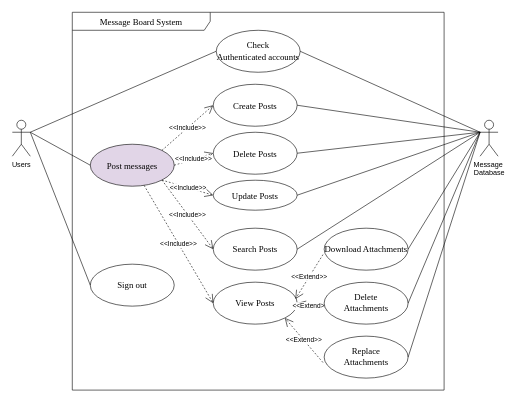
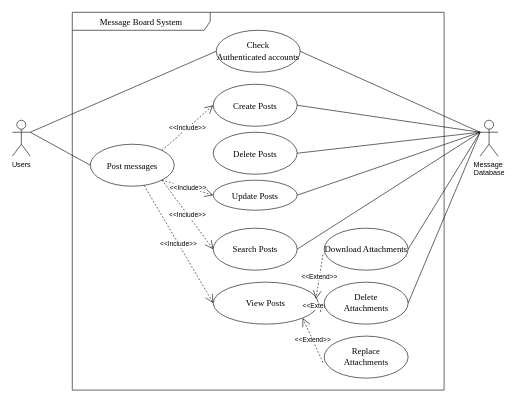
- <mxCell id="12" value="&amp;lt;&amp;lt;Include&amp;gt;&amp;gt;" style="endArrow=open;endSize=12;dashed=1;html=1;exitX=1;exitY=0.5;exitDx=0;exitDy=0;entryX=0;entryY=0.5;entryDx=0;entryDy=0;" edge="1" parent="1" target="11" source="7"><mxGeometry width="160" relative="1" as="geometry"><mxPoint x="310" y="325" as="sourcePoint" /><mxPoint x="460" y="450" as="targetPoint" /></mxGeometry></mxCell>
- <mxCell id="7" value="&lt;span style=&quot;white-space: normal ; font-size: 11pt ; font-family: &amp;#34;times new roman&amp;#34; , serif&quot;&gt;Post messages&lt;/span&gt;&lt;span style=&quot;font-size: medium ; white-space: normal&quot;&gt;&lt;/span&gt;" style="ellipse;whiteSpace=wrap;html=1;fillColor=#e1d5e7;" vertex="1" parent="1"><mxGeometry x="150" y="240" width="140" height="70" as="geometry" /></mxCell>
+ <mxCell id="7" value="&lt;span style=&quot;white-space: normal ; font-size: 11pt ; font-family: &amp;#34;times new roman&amp;#34; , serif&quot;&gt;Post messages&lt;/span&gt;&lt;span style=&quot;font-size: medium ; white-space: normal&quot;&gt;&lt;/span&gt;" style="ellipse;whiteSpace=wrap;html=1;" vertex="1" parent="1"><mxGeometry x="150" y="240" width="140" height="70" as="geometry" /></mxCell>
- <mxCell id="31" value="" style="endArrow=none;html=1;entryX=0;entryY=0.5;entryDx=0;entryDy=0;exitX=1;exitY=0.333;exitDx=0;exitDy=0;exitPerimeter=0;" edge="1" parent="1" target="30" source="2"><mxGeometry width="50" height="50" relative="1" as="geometry"><mxPoint x="60" y="410" as="sourcePoint" /><mxPoint x="390" y="580" as="targetPoint" /></mxGeometry></mxCell>
- <mxCell id="30" value="&lt;span style=&quot;white-space: normal ; font-size: 11pt ; font-family: &amp;#34;times new roman&amp;#34; , serif&quot;&gt;Sign out&lt;/span&gt;&lt;span style=&quot;font-size: medium ; white-space: normal&quot;&gt;&lt;/span&gt;" style="ellipse;whiteSpace=wrap;html=1;" vertex="1" parent="1"><mxGeometry x="150" y="440" width="140" height="70" as="geometry" /></mxCell>
- <mxCell id="15" value="&lt;span style=&quot;white-space: normal ; font-size: 11pt ; font-family: &amp;#34;times new roman&amp;#34; , serif&quot;&gt;View Posts&lt;/span&gt;&lt;span style=&quot;font-size: medium ; white-space: normal&quot;&gt;&lt;/span&gt;" style="ellipse;whiteSpace=wrap;html=1;" vertex="1" parent="1"><mxGeometry x="355" y="470" width="140" height="70" as="geometry" /></mxCell>
+ <mxCell id="15" value="&lt;span style=&quot;white-space: normal ; font-size: 11pt ; font-family: &amp;#34;times new roman&amp;#34; , serif&quot;&gt;View Posts&lt;/span&gt;&lt;span style=&quot;font-size: medium ; white-space: normal&quot;&gt;&lt;/span&gt;" style="ellipse;whiteSpace=wrap;html=1;" vertex="1" parent="1"><mxGeometry x="355" y="470" width="175" height="70" as="geometry" /></mxCell>
- <mxCell id="29" value="" style="endArrow=none;html=1;entryX=0;entryY=0.333;entryDx=0;entryDy=0;entryPerimeter=0;exitX=1;exitY=0.5;exitDx=0;exitDy=0;" edge="1" parent="1" source="22" target="3"><mxGeometry width="50" height="50" relative="1" as="geometry"><mxPoint x="700" y="475" as="sourcePoint" /><mxPoint x="780" y="170" as="targetPoint" /></mxGeometry></mxCell>
